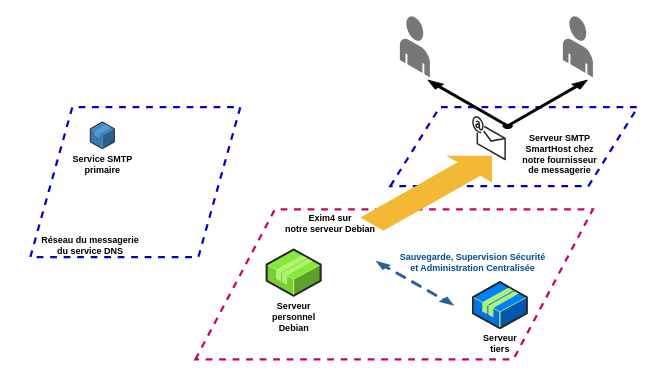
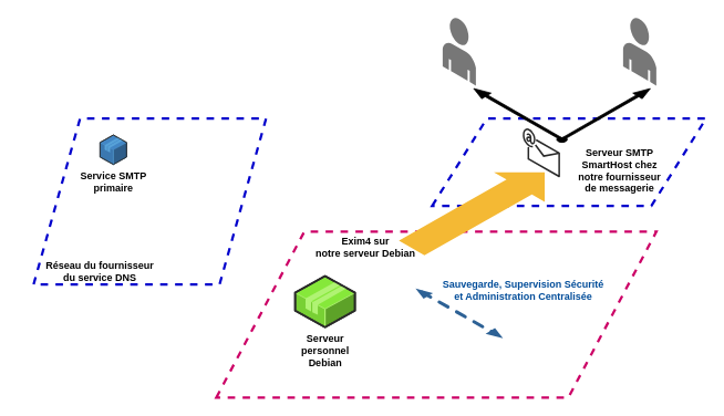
- <mxCell id="7" value="&lt;b&gt;Réseau du messagerie &lt;br&gt;du service DNS&lt;br&gt;&lt;/b&gt;" style="text;html=1;strokeColor=none;fillColor=none;align=center;verticalAlign=middle;whiteSpace=wrap;rounded=0;shadow=0;dashed=1;" parent="1" vertex="1"><mxGeometry x="20" y="317" width="200" height="20" as="geometry" /></mxCell>
+ <mxCell id="7" value="&lt;b&gt;Réseau du fournisseur &lt;br&gt;du service DNS&lt;br&gt;&lt;/b&gt;" style="text;html=1;strokeColor=none;fillColor=none;align=center;verticalAlign=middle;whiteSpace=wrap;rounded=0;shadow=0;dashed=1;" parent="1" vertex="1"><mxGeometry x="20" y="317" width="200" height="20" as="geometry" /></mxCell>
- <mxCell id="8" value="&lt;b&gt;Serveur&lt;br&gt;tiers&lt;/b&gt;" style="verticalLabelPosition=bottom;html=1;verticalAlign=top;strokeWidth=1;align=center;outlineConnect=0;dashed=0;outlineConnect=0;shape=mxgraph.aws3d.application2;strokeColor=#B0F373;aspect=fixed;fillColor=#007FFF;" parent="1" vertex="1"><mxGeometry x="630" y="375.45" width="72" height="61.55" as="geometry" /></mxCell>
